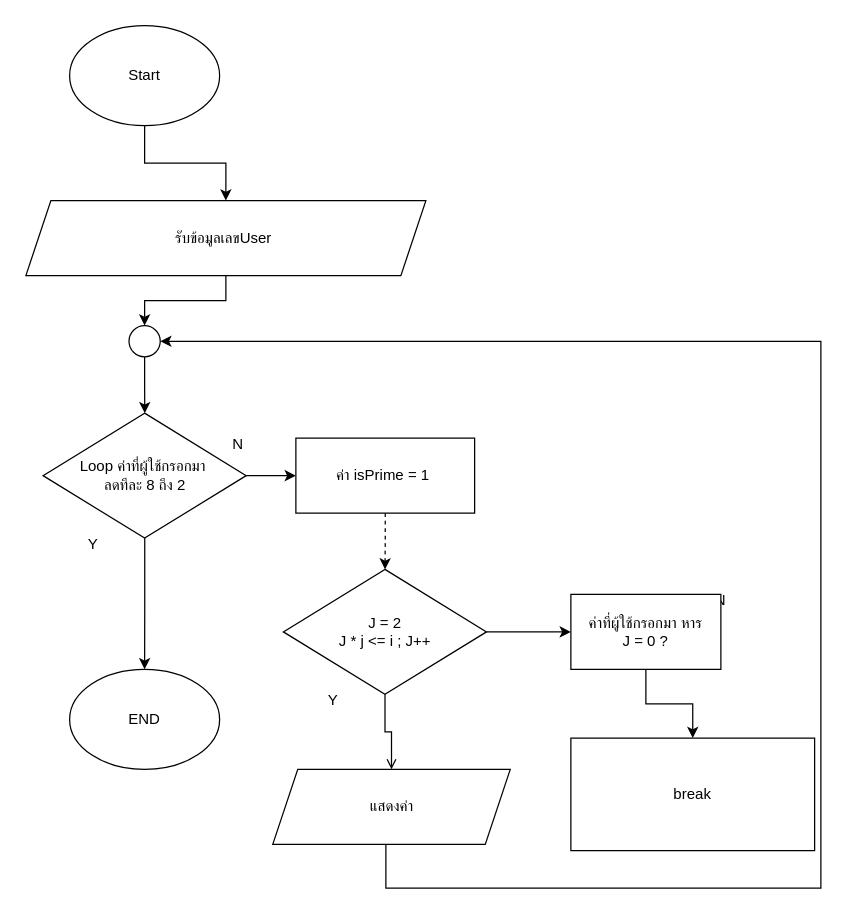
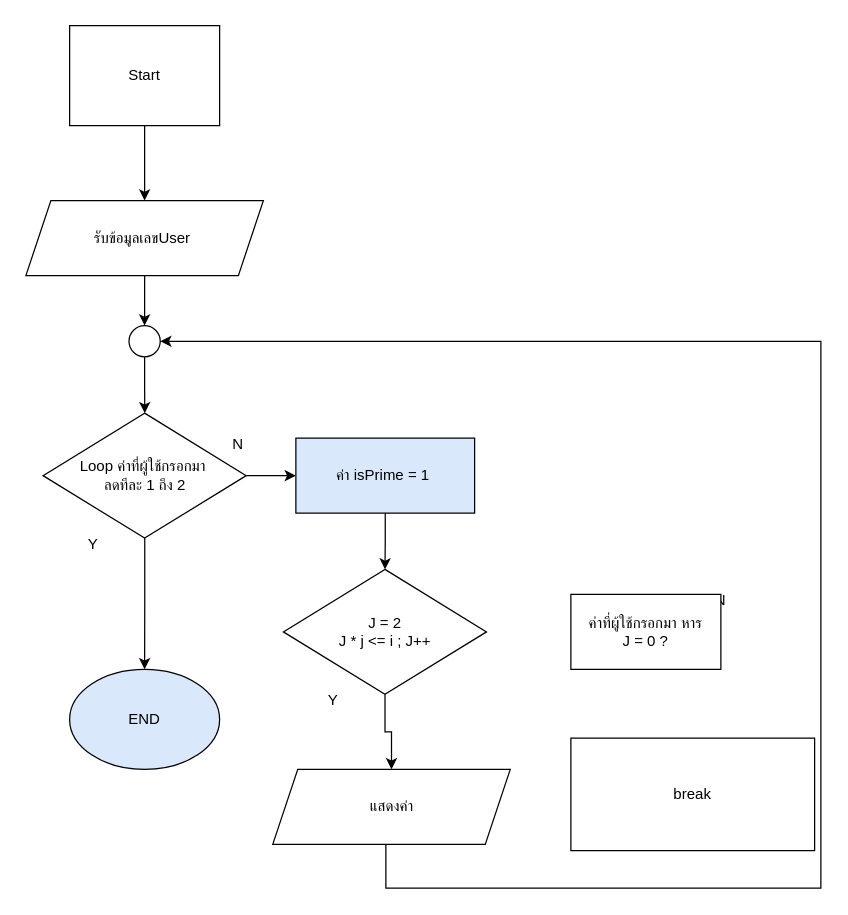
- <mxCell id="3" value="Start" style="ellipse;whiteSpace=wrap;html=1;" vertex="1" parent="1"><mxGeometry x="55" y="20" width="120" height="80" as="geometry" /></mxCell>
+ <mxCell id="3" value="Start" style="whiteSpace=wrap;html=1;rounded=0;" vertex="1" parent="1"><mxGeometry x="55" y="20" width="120" height="80" as="geometry" /></mxCell>
- <mxCell id="5" value="รับข้อมูลเลขUser&amp;nbsp;" style="shape=parallelogram;perimeter=parallelogramPerimeter;whiteSpace=wrap;html=1;fixedSize=1;" vertex="1" parent="1"><mxGeometry x="20" y="160" width="320" height="60" as="geometry" /></mxCell>
+ <mxCell id="5" value="รับข้อมูลเลขUser&amp;nbsp;" style="shape=parallelogram;perimeter=parallelogramPerimeter;whiteSpace=wrap;html=1;fixedSize=1;" vertex="1" parent="1"><mxGeometry x="20" y="160" width="190" height="60" as="geometry" /></mxCell>
- <mxCell id="8" value="Loop ค่าที่ผู้ใช้กรอกมา&amp;nbsp;&lt;div&gt;ลดทีละ 8 ถึง&amp;nbsp;&lt;span style=&quot;background-color: initial;&quot;&gt;2&lt;/span&gt;&lt;/div&gt;" style="rhombus;whiteSpace=wrap;html=1;" vertex="1" parent="1"><mxGeometry x="33.75" y="330" width="162.5" height="100" as="geometry" /></mxCell>
+ <mxCell id="8" value="Loop ค่าที่ผู้ใช้กรอกมา&amp;nbsp;&lt;div&gt;ลดทีละ 1 ถึง&amp;nbsp;&lt;span style=&quot;background-color: initial;&quot;&gt;2&lt;/span&gt;&lt;/div&gt;" style="rhombus;whiteSpace=wrap;html=1;" vertex="1" parent="1"><mxGeometry x="33.75" y="330" width="162.5" height="100" as="geometry" /></mxCell>
- <mxCell id="14" value="ค่า isPrime = 1&amp;nbsp;" style="rounded=0;whiteSpace=wrap;html=1;" vertex="1" parent="1"><mxGeometry x="236" y="350" width="143" height="60" as="geometry" /></mxCell>
+ <mxCell id="14" value="ค่า isPrime = 1&amp;nbsp;" style="rounded=0;whiteSpace=wrap;html=1;fillColor=#dae8fc;" vertex="1" parent="1"><mxGeometry x="236" y="350" width="143" height="60" as="geometry" /></mxCell>
- <mxCell id="13" value="" style="edgeStyle=orthogonalEdgeStyle;rounded=0;orthogonalLoop=1;jettySize=auto;html=1;dashed=1;" edge="1" parent="1" source="14" target="17"><mxGeometry relative="1" as="geometry" /></mxCell>
+ <mxCell id="13" value="" style="edgeStyle=orthogonalEdgeStyle;rounded=0;orthogonalLoop=1;jettySize=auto;html=1;" edge="1" parent="1" source="14" target="17"><mxGeometry relative="1" as="geometry" /></mxCell>
- <mxCell id="15" value="" style="edgeStyle=orthogonalEdgeStyle;rounded=0;orthogonalLoop=1;jettySize=auto;html=1;" edge="1" parent="1" source="17" target="21"><mxGeometry relative="1" as="geometry" /></mxCell>
- <mxCell id="20" value="" style="edgeStyle=orthogonalEdgeStyle;rounded=0;orthogonalLoop=1;jettySize=auto;html=1;" edge="1" parent="1" source="21" target="24"><mxGeometry relative="1" as="geometry" /></mxCell>
- <mxCell id="25" value="END" style="ellipse;whiteSpace=wrap;html=1;" vertex="1" parent="1"><mxGeometry x="55" y="535" width="120" height="80" as="geometry" /></mxCell>
+ <mxCell id="25" value="END" style="ellipse;whiteSpace=wrap;html=1;fillColor=#dae8fc;" vertex="1" parent="1"><mxGeometry x="55" y="535" width="120" height="80" as="geometry" /></mxCell>
- <mxCell id="16" value="" style="edgeStyle=orthogonalEdgeStyle;rounded=0;orthogonalLoop=1;jettySize=auto;html=1;endArrow=open;" edge="1" parent="1" source="17" target="23"><mxGeometry relative="1" as="geometry" /></mxCell>
+ <mxCell id="16" value="" style="edgeStyle=orthogonalEdgeStyle;rounded=0;orthogonalLoop=1;jettySize=auto;html=1;" edge="1" parent="1" source="17" target="23"><mxGeometry relative="1" as="geometry" /></mxCell>
